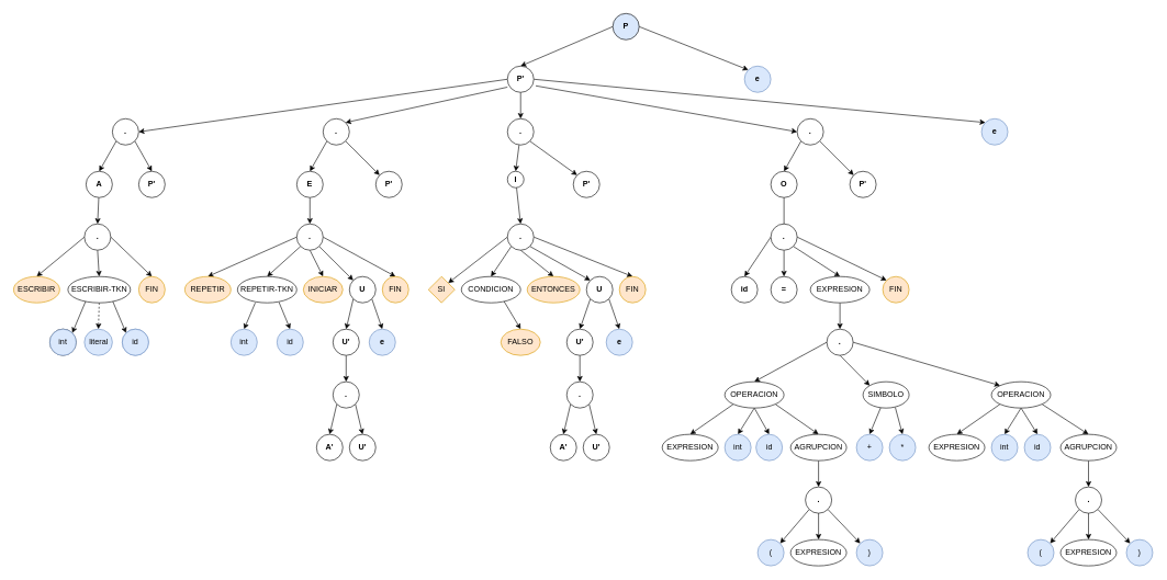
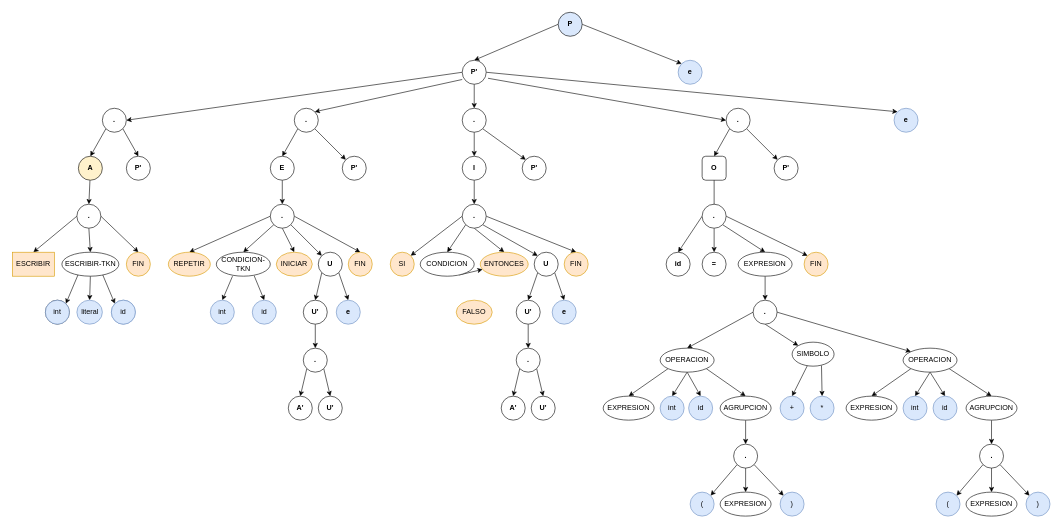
- <mxCell id="17" value="I" style="ellipse;whiteSpace=wrap;html=1;aspect=fixed;fontStyle=1" vertex="1" parent="1"><mxGeometry x="770" y="260" width="25" height="25" as="geometry" /></mxCell>
+ <mxCell id="17" value="I" style="ellipse;whiteSpace=wrap;html=1;aspect=fixed;fontStyle=1" vertex="1" parent="1"><mxGeometry x="770" y="260" width="40" height="40" as="geometry" /></mxCell>
- <mxCell id="25" value="A" style="ellipse;whiteSpace=wrap;html=1;aspect=fixed;fontStyle=1" vertex="1" parent="1"><mxGeometry x="130" y="260" width="40" height="40" as="geometry" /></mxCell>
+ <mxCell id="25" value="A" style="ellipse;whiteSpace=wrap;html=1;aspect=fixed;fontStyle=1;fillColor=#fff2cc;" vertex="1" parent="1"><mxGeometry x="130" y="260" width="40" height="40" as="geometry" /></mxCell>
- <mxCell id="9" value="O" style="ellipse;whiteSpace=wrap;html=1;aspect=fixed;fontStyle=1" vertex="1" parent="1"><mxGeometry x="1170" y="260" width="40" height="40" as="geometry" /></mxCell>
+ <mxCell id="9" value="O" style="whiteSpace=wrap;html=1;aspect=fixed;fontStyle=1;rounded=1;" vertex="1" parent="1"><mxGeometry x="1170" y="260" width="40" height="40" as="geometry" /></mxCell>
- <mxCell id="45" value="ESCRIBIR" style="ellipse;whiteSpace=wrap;html=1;shadow=0;fontFamily=Helvetica;fontSize=12;fontColor=#000000;align=center;strokeColor=#d79b00;fillColor=#ffe6cc;" vertex="1" parent="1"><mxGeometry x="20" y="420" width="70" height="40" as="geometry" /></mxCell>
+ <mxCell id="45" value="ESCRIBIR" style="whiteSpace=wrap;html=1;shadow=0;fontFamily=Helvetica;fontSize=12;fontColor=#000000;align=center;strokeColor=#d79b00;fillColor=#ffe6cc;rounded=0;" vertex="1" parent="1"><mxGeometry x="20" y="420" width="70" height="40" as="geometry" /></mxCell>
- <mxCell id="62" value="REPETIR-TKN" style="ellipse;whiteSpace=wrap;html=1;shadow=0;fontFamily=Helvetica;fontSize=12;fontColor=#000000;align=center;strokeColor=#000000;fillColor=#ffffff;gradientColor=#ffffff;" vertex="1" parent="1"><mxGeometry x="360" y="420" width="90" height="40" as="geometry" /></mxCell>
+ <mxCell id="62" value="CONDICION-TKN" style="ellipse;whiteSpace=wrap;html=1;shadow=0;fontFamily=Helvetica;fontSize=12;fontColor=#000000;align=center;strokeColor=#000000;fillColor=#ffffff;gradientColor=#ffffff;" vertex="1" parent="1"><mxGeometry x="360" y="420" width="90" height="40" as="geometry" /></mxCell>
- <mxCell id="73" value="SI" style="rhombus;whiteSpace=wrap;html=1;shadow=0;fontFamily=Helvetica;fontSize=12;fontColor=#000000;align=center;strokeColor=#d79b00;fillColor=#ffe6cc;" vertex="1" parent="1"><mxGeometry x="650" y="420" width="40" height="40" as="geometry" /></mxCell>
+ <mxCell id="73" value="SI" style="ellipse;whiteSpace=wrap;html=1;shadow=0;fontFamily=Helvetica;fontSize=12;fontColor=#000000;align=center;strokeColor=#d79b00;fillColor=#ffe6cc;" vertex="1" parent="1"><mxGeometry x="650" y="420" width="40" height="40" as="geometry" /></mxCell>
- <mxCell id="47" style="edgeStyle=none;rounded=0;orthogonalLoop=1;jettySize=auto;html=1;exitX=0.5;exitY=1;exitDx=0;exitDy=0;entryX=0.5;entryY=0;entryDx=0;entryDy=0;dashed=1;" edge="1" parent="1" source="49" target="64"><mxGeometry relative="1" as="geometry" /></mxCell>
+ <mxCell id="47" style="edgeStyle=none;rounded=0;orthogonalLoop=1;jettySize=auto;html=1;exitX=0.5;exitY=1;exitDx=0;exitDy=0;entryX=0.5;entryY=0;entryDx=0;entryDy=0;" edge="1" parent="1" source="49" target="64"><mxGeometry relative="1" as="geometry" /></mxCell>
- <mxCell id="74" style="edgeStyle=none;rounded=0;orthogonalLoop=1;jettySize=auto;html=1;exitX=0.722;exitY=0.95;exitDx=0;exitDy=0;entryX=0.5;entryY=0;entryDx=0;entryDy=0;exitPerimeter=0;" edge="1" parent="1" source="75" target="78"><mxGeometry relative="1" as="geometry" /></mxCell>
+ <mxCell id="74" style="edgeStyle=none;rounded=0;orthogonalLoop=1;jettySize=auto;html=1;exitX=0.722;exitY=0.95;exitDx=0;exitDy=0;exitPerimeter=0;" edge="1" parent="1" source="75" target="76"><mxGeometry relative="1" as="geometry" /></mxCell>
- <mxCell id="95" value="SIMBOLO" style="ellipse;whiteSpace=wrap;html=1;shadow=0;fontFamily=Helvetica;fontSize=12;fontColor=#000000;align=center;strokeColor=#000000;fillColor=#ffffff;gradientColor=#ffffff;" vertex="1" parent="1"><mxGeometry x="1310" y="580" width="70" height="40" as="geometry" /></mxCell>
+ <mxCell id="95" value="SIMBOLO" style="ellipse;whiteSpace=wrap;html=1;shadow=0;fontFamily=Helvetica;fontSize=12;fontColor=#000000;align=center;strokeColor=#000000;fillColor=#ffffff;gradientColor=#ffffff;" vertex="1" parent="1"><mxGeometry x="1320" y="570" width="70" height="40" as="geometry" /></mxCell>
